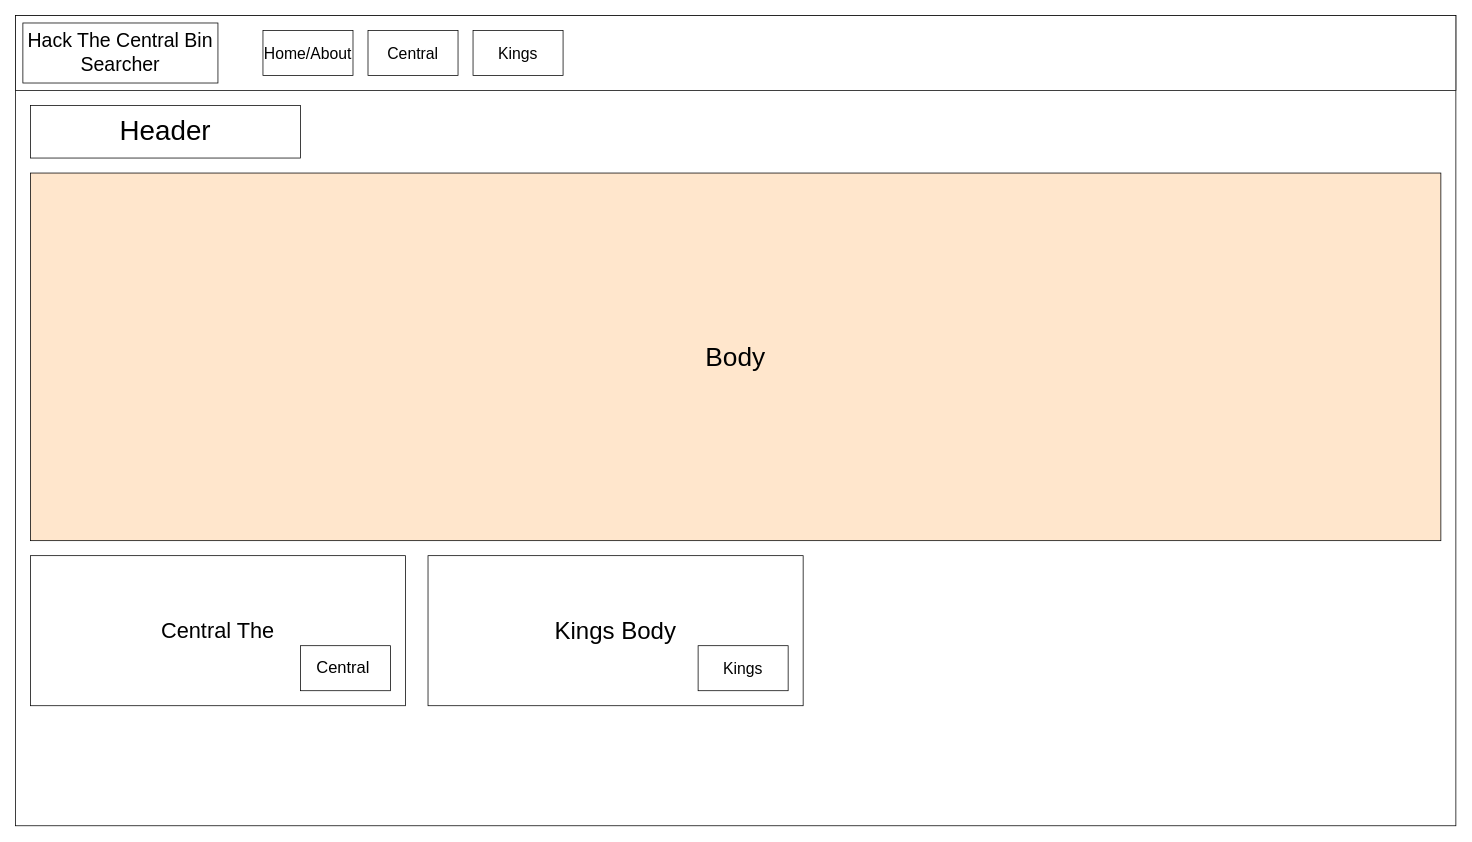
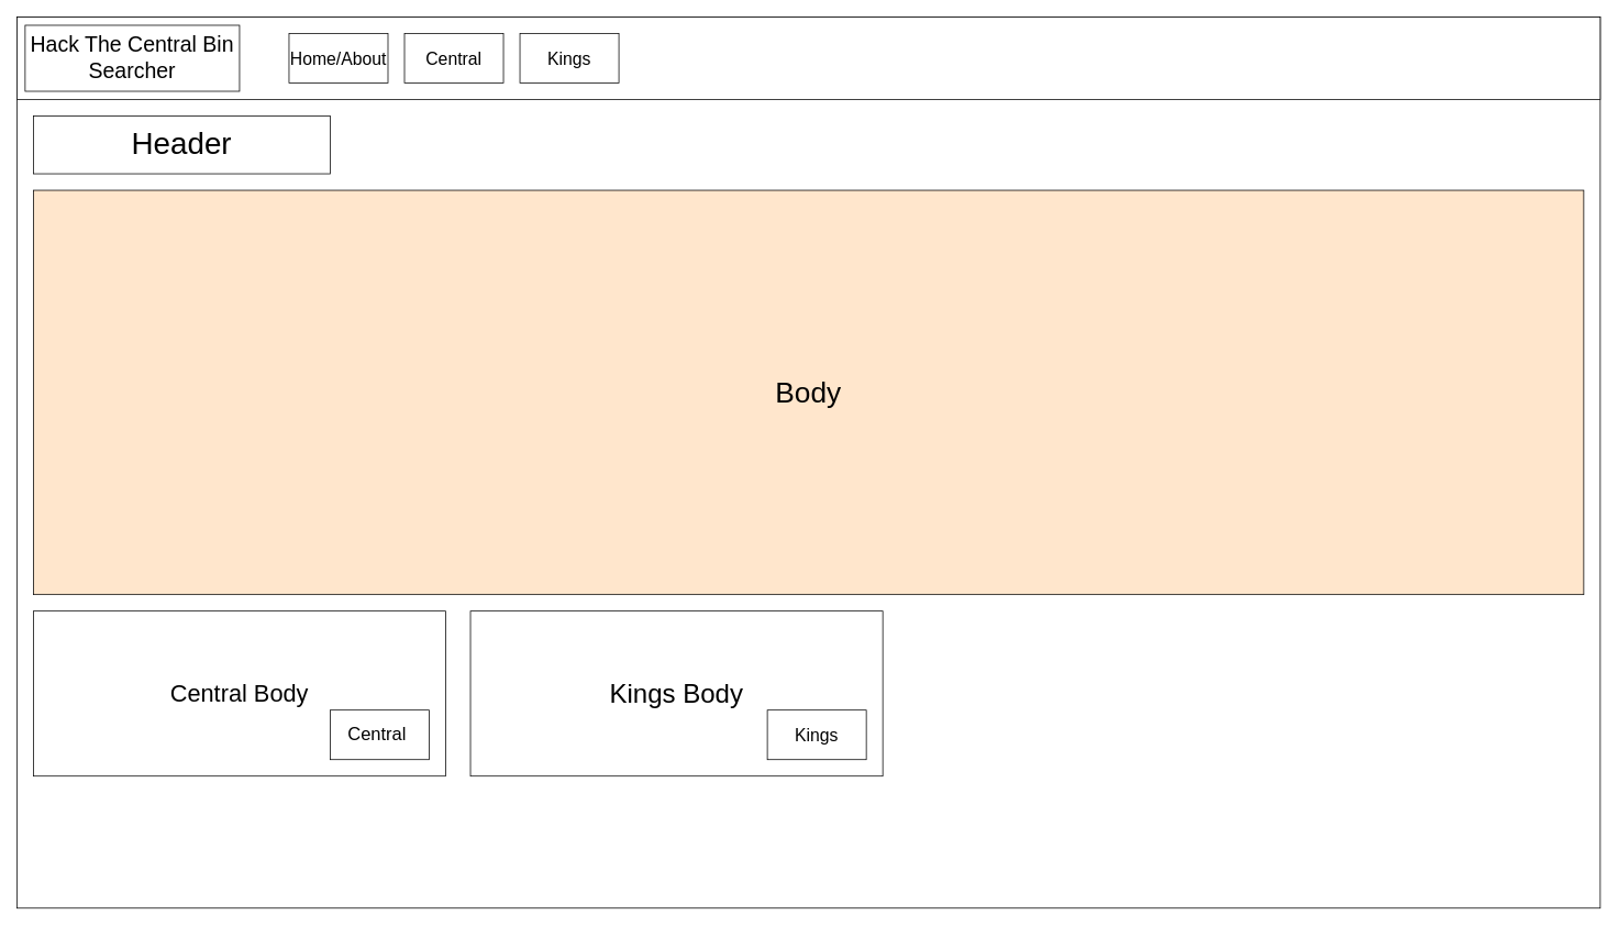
- <mxCell id="10" value="&lt;font style=&quot;font-size: 29px;&quot;&gt;Central The&lt;/font&gt;" style="rounded=0;whiteSpace=wrap;html=1;" vertex="1" parent="1"><mxGeometry x="40" y="740" width="500" height="200" as="geometry" /></mxCell>
+ <mxCell id="10" value="&lt;font style=&quot;font-size: 29px;&quot;&gt;Central Body&lt;/font&gt;" style="rounded=0;whiteSpace=wrap;html=1;" vertex="1" parent="1"><mxGeometry x="40" y="740" width="500" height="200" as="geometry" /></mxCell>
